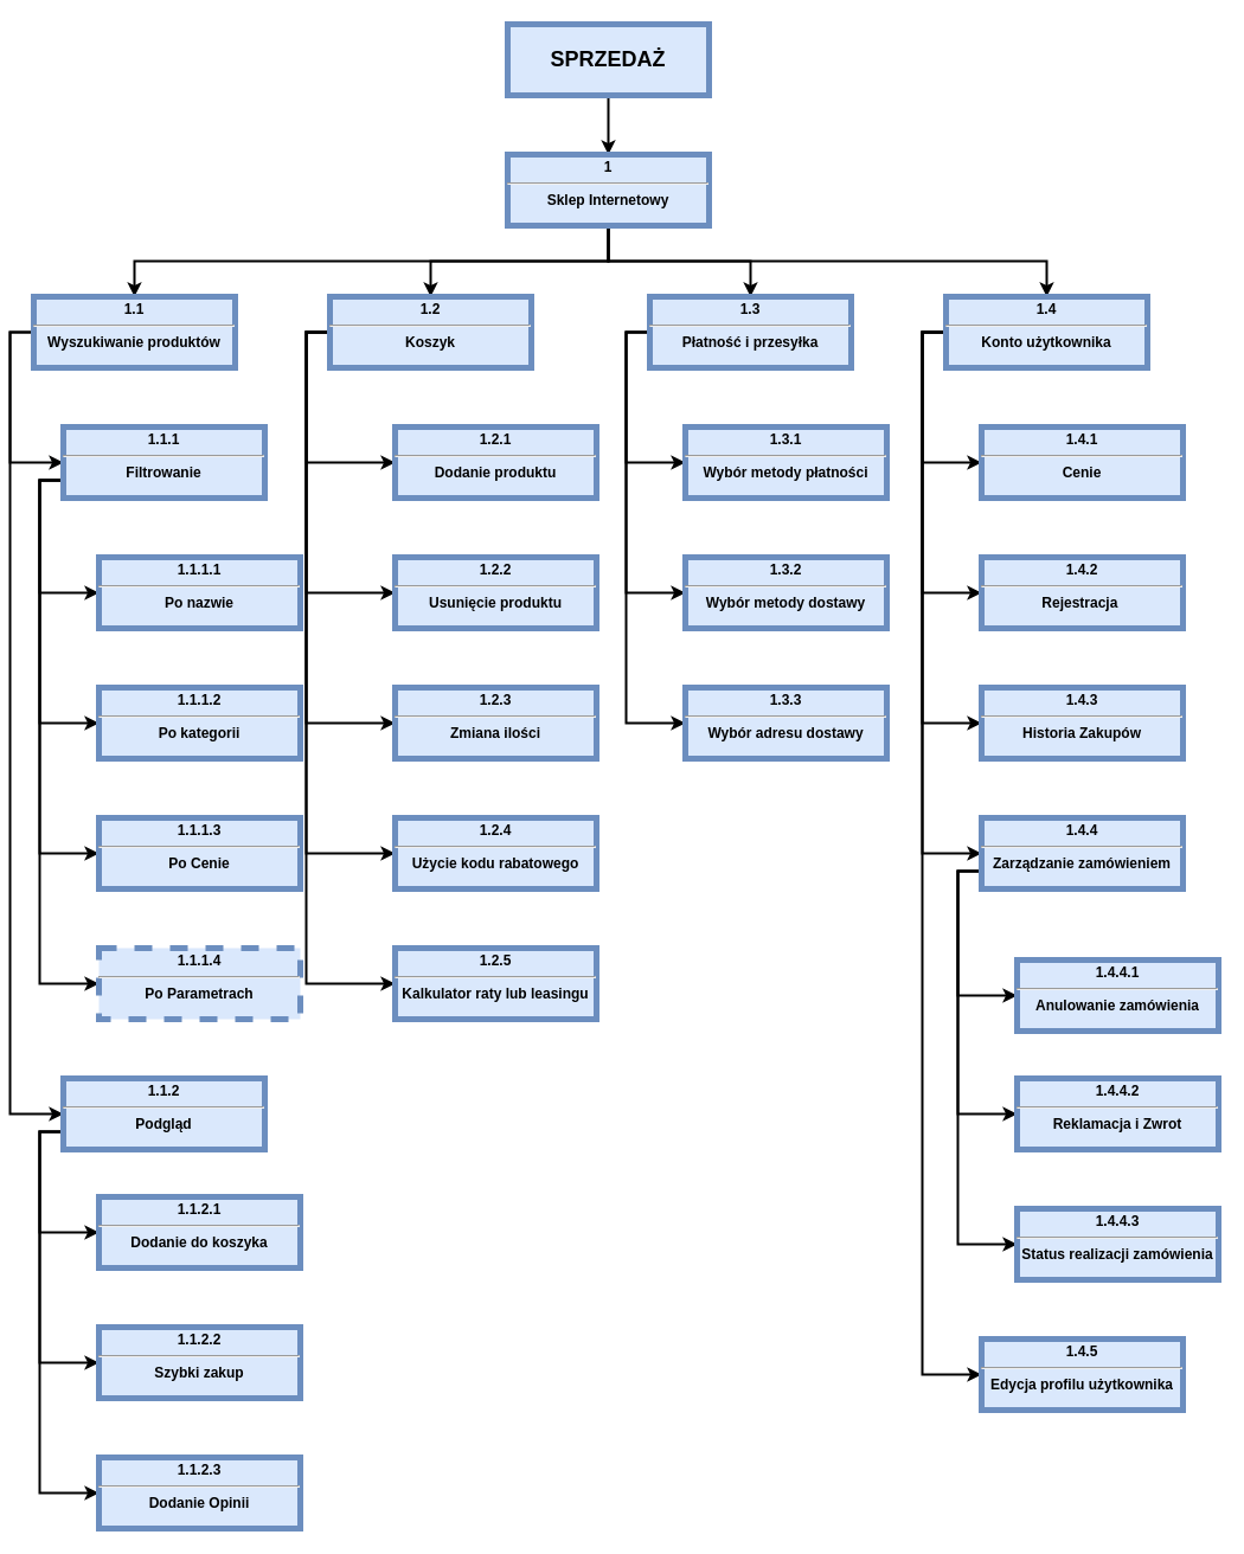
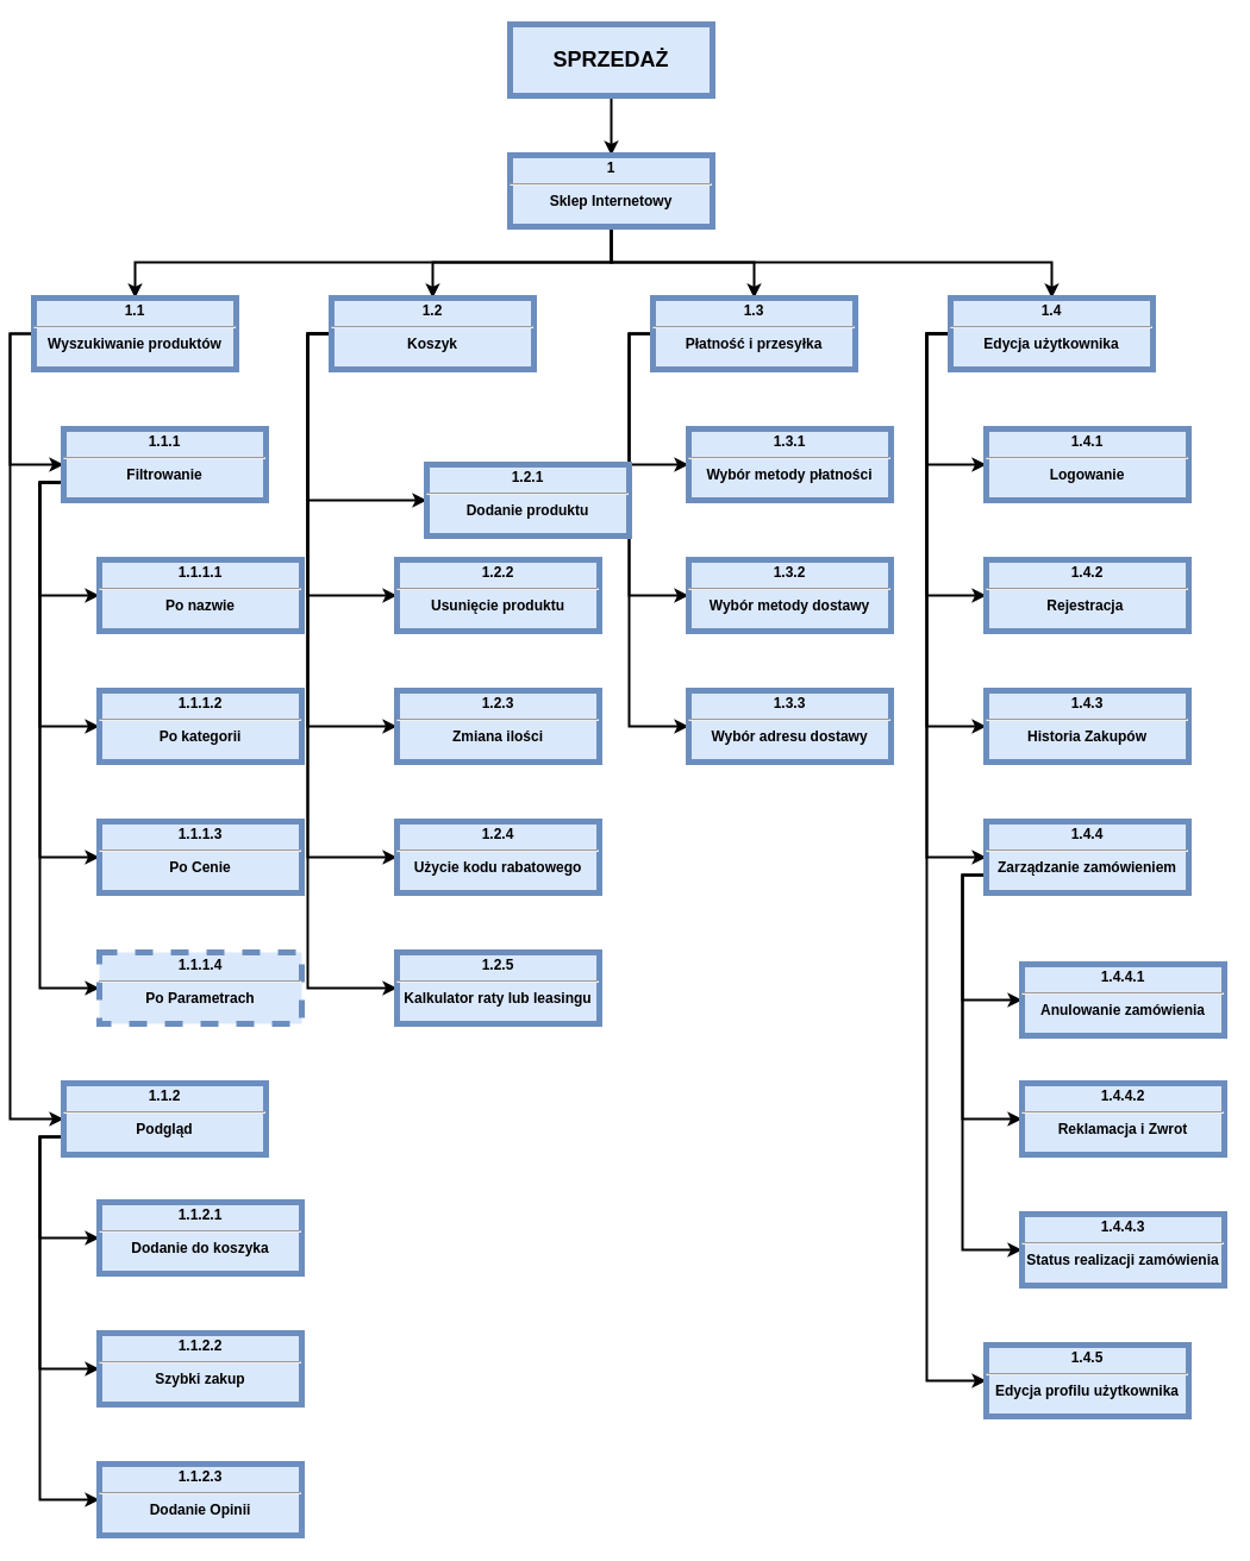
- <mxCell id="21" value="&lt;p style=&quot;margin: 4px 0px 0px; text-align: center; font-size: 12px;&quot;&gt;&lt;span style=&quot;font-size: 12px;&quot;&gt;1.4&lt;/span&gt;&lt;/p&gt;&lt;hr style=&quot;font-size: 12px;&quot;&gt;&lt;div style=&quot;text-align: center; height: 2px; font-size: 12px;&quot;&gt;Konto użytkownika&lt;/div&gt;" style="verticalAlign=top;align=left;overflow=fill;fontSize=12;fontFamily=Helvetica;html=1;whiteSpace=wrap;fillColor=#dae8fc;strokeColor=#6c8ebf;strokeWidth=5;fontStyle=1" parent="1" vertex="1"><mxGeometry x="790" y="250" width="170" height="60" as="geometry" /></mxCell>
+ <mxCell id="21" value="&lt;p style=&quot;margin: 4px 0px 0px; text-align: center; font-size: 12px;&quot;&gt;&lt;span style=&quot;font-size: 12px;&quot;&gt;1.4&lt;/span&gt;&lt;/p&gt;&lt;hr style=&quot;font-size: 12px;&quot;&gt;&lt;div style=&quot;text-align: center; height: 2px; font-size: 12px;&quot;&gt;Edycja użytkownika&lt;/div&gt;" style="verticalAlign=top;align=left;overflow=fill;fontSize=12;fontFamily=Helvetica;html=1;whiteSpace=wrap;fillColor=#dae8fc;strokeColor=#6c8ebf;strokeWidth=5;fontStyle=1" parent="1" vertex="1"><mxGeometry x="790" y="250" width="170" height="60" as="geometry" /></mxCell>
- <mxCell id="35" value="&lt;p style=&quot;margin: 4px 0px 0px; text-align: center; font-size: 12px;&quot;&gt;&lt;span style=&quot;font-size: 12px;&quot;&gt;1.4.1&lt;/span&gt;&lt;/p&gt;&lt;hr style=&quot;font-size: 12px;&quot;&gt;&lt;div style=&quot;text-align: center; height: 2px; font-size: 12px;&quot;&gt;Cenie&lt;/div&gt;" style="verticalAlign=top;align=left;overflow=fill;fontSize=12;fontFamily=Helvetica;html=1;whiteSpace=wrap;fillColor=#dae8fc;strokeColor=#6c8ebf;strokeWidth=5;fontStyle=1" parent="1" vertex="1"><mxGeometry x="820" y="360" width="170" height="60" as="geometry" /></mxCell>
+ <mxCell id="35" value="&lt;p style=&quot;margin: 4px 0px 0px; text-align: center; font-size: 12px;&quot;&gt;&lt;span style=&quot;font-size: 12px;&quot;&gt;1.4.1&lt;/span&gt;&lt;/p&gt;&lt;hr style=&quot;font-size: 12px;&quot;&gt;&lt;div style=&quot;text-align: center; height: 2px; font-size: 12px;&quot;&gt;Logowanie&lt;/div&gt;" style="verticalAlign=top;align=left;overflow=fill;fontSize=12;fontFamily=Helvetica;html=1;whiteSpace=wrap;fillColor=#dae8fc;strokeColor=#6c8ebf;strokeWidth=5;fontStyle=1" parent="1" vertex="1"><mxGeometry x="820" y="360" width="170" height="60" as="geometry" /></mxCell>
- <mxCell id="28" value="&lt;p style=&quot;margin: 4px 0px 0px; text-align: center; font-size: 12px;&quot;&gt;&lt;span style=&quot;font-size: 12px;&quot;&gt;1.2.1&lt;/span&gt;&lt;/p&gt;&lt;hr style=&quot;font-size: 12px;&quot;&gt;&lt;div style=&quot;text-align: center; height: 2px; font-size: 12px;&quot;&gt;Dodanie produktu&lt;/div&gt;" style="verticalAlign=top;align=left;overflow=fill;fontSize=12;fontFamily=Helvetica;html=1;whiteSpace=wrap;fillColor=#dae8fc;strokeColor=#6c8ebf;strokeWidth=5;fontStyle=1" parent="1" vertex="1"><mxGeometry x="325" y="360" width="170" height="60" as="geometry" /></mxCell>
+ <mxCell id="28" value="&lt;p style=&quot;margin: 4px 0px 0px; text-align: center; font-size: 12px;&quot;&gt;&lt;span style=&quot;font-size: 12px;&quot;&gt;1.2.1&lt;/span&gt;&lt;/p&gt;&lt;hr style=&quot;font-size: 12px;&quot;&gt;&lt;div style=&quot;text-align: center; height: 2px; font-size: 12px;&quot;&gt;Dodanie produktu&lt;/div&gt;" style="verticalAlign=top;align=left;overflow=fill;fontSize=12;fontFamily=Helvetica;html=1;whiteSpace=wrap;fillColor=#dae8fc;strokeColor=#6c8ebf;strokeWidth=5;fontStyle=1" parent="1" vertex="1"><mxGeometry x="350" y="390" width="170" height="60" as="geometry" /></mxCell>
